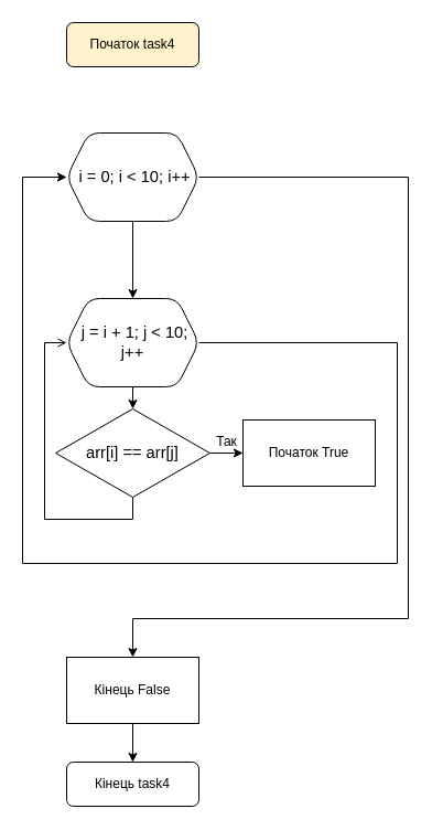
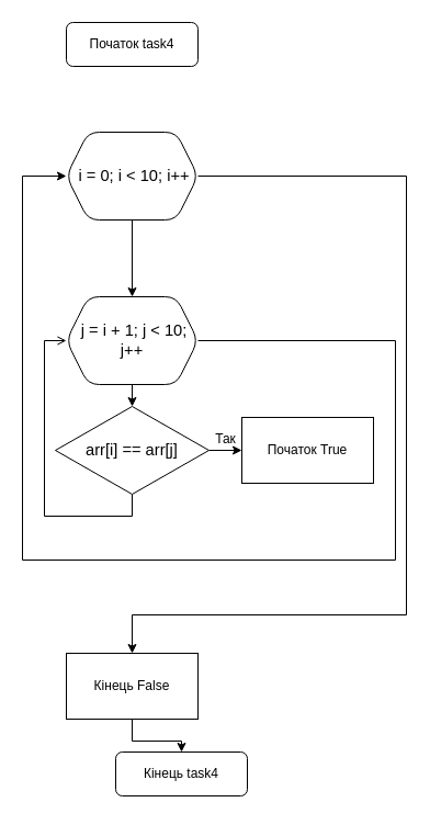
- <mxCell id="2" value="Початок task4" style="rounded=1;whiteSpace=wrap;html=1;fontSize=12;glass=0;strokeWidth=1;shadow=0;fillColor=#fff2cc;" vertex="1" parent="1"><mxGeometry x="60" y="20" width="120" height="40" as="geometry" /></mxCell>
+ <mxCell id="2" value="Початок task4" style="rounded=1;whiteSpace=wrap;html=1;fontSize=12;glass=0;strokeWidth=1;shadow=0;" vertex="1" parent="1"><mxGeometry x="60" y="20" width="120" height="40" as="geometry" /></mxCell>
- <mxCell id="3" value="Кінець task4" style="rounded=1;whiteSpace=wrap;html=1;fontSize=12;glass=0;strokeWidth=1;shadow=0;" vertex="1" parent="1"><mxGeometry x="60" y="690" width="120" height="40" as="geometry" /></mxCell>
+ <mxCell id="3" value="Кінець task4" style="rounded=1;whiteSpace=wrap;html=1;fontSize=12;glass=0;strokeWidth=1;shadow=0;" vertex="1" parent="1"><mxGeometry x="105" y="685" width="120" height="40" as="geometry" /></mxCell>
